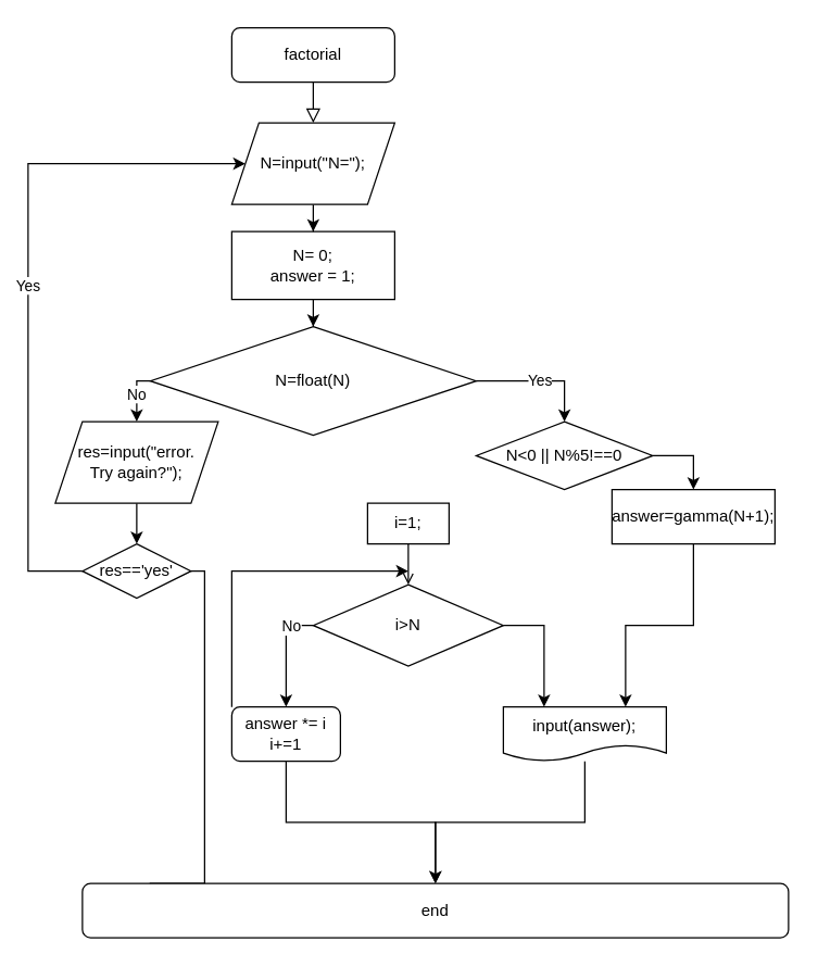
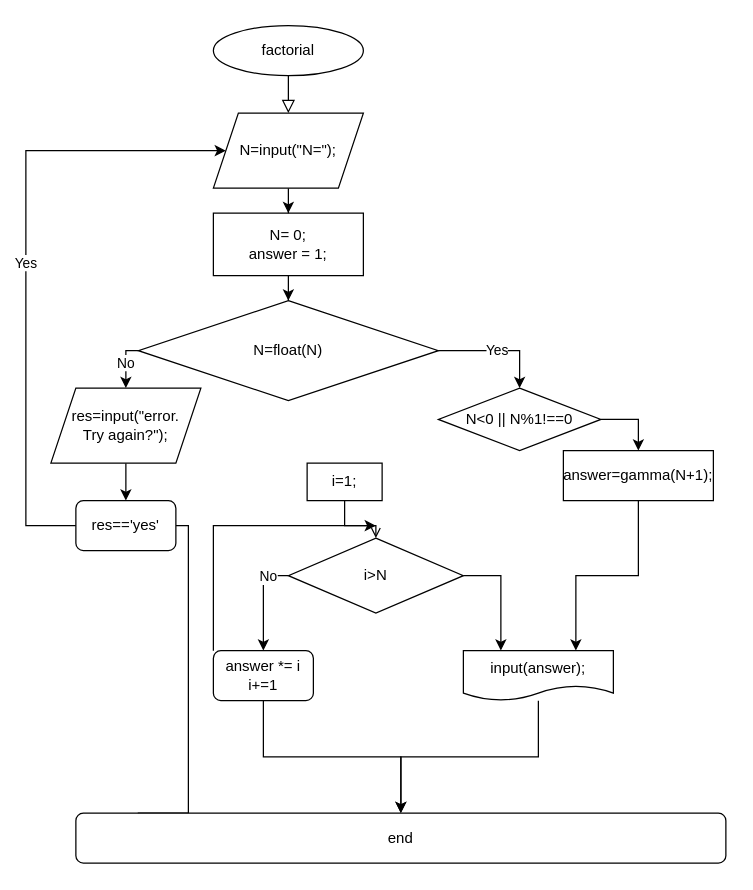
- <mxCell id="3" value="factorial" style="rounded=1;whiteSpace=wrap;html=1;fontSize=12;glass=0;strokeWidth=1;shadow=0;" vertex="1" parent="1"><mxGeometry x="170" y="20" width="120" height="40" as="geometry" /></mxCell>
+ <mxCell id="3" value="factorial" style="ellipse;whiteSpace=wrap;html=1;fontSize=12;glass=0;strokeWidth=1;shadow=0;" vertex="1" parent="1"><mxGeometry x="170" y="20" width="120" height="40" as="geometry" /></mxCell>
- <mxCell id="20" value="N&amp;lt;0 || N%5!==0" style="rhombus;whiteSpace=wrap;html=1;" vertex="1" parent="1"><mxGeometry x="350" y="310" width="130" height="50" as="geometry" /></mxCell>
+ <mxCell id="20" value="N&amp;lt;0 || N%1!==0" style="rhombus;whiteSpace=wrap;html=1;" vertex="1" parent="1"><mxGeometry x="350" y="310" width="130" height="50" as="geometry" /></mxCell>
- <mxCell id="23" value="i=1;" style="rounded=0;whiteSpace=wrap;html=1;" vertex="1" parent="1"><mxGeometry x="270" y="370" width="60" height="30" as="geometry" /></mxCell>
+ <mxCell id="23" value="i=1;" style="rounded=0;whiteSpace=wrap;html=1;" vertex="1" parent="1"><mxGeometry x="245" y="370" width="60" height="30" as="geometry" /></mxCell>
- <mxCell id="18" value="res=='yes'" style="rhombus;whiteSpace=wrap;html=1;" vertex="1" parent="1"><mxGeometry x="60" y="400" width="80" height="40" as="geometry" /></mxCell>
+ <mxCell id="18" value="res=='yes'" style="whiteSpace=wrap;html=1;rounded=1;" vertex="1" parent="1"><mxGeometry x="60" y="400" width="80" height="40" as="geometry" /></mxCell>
